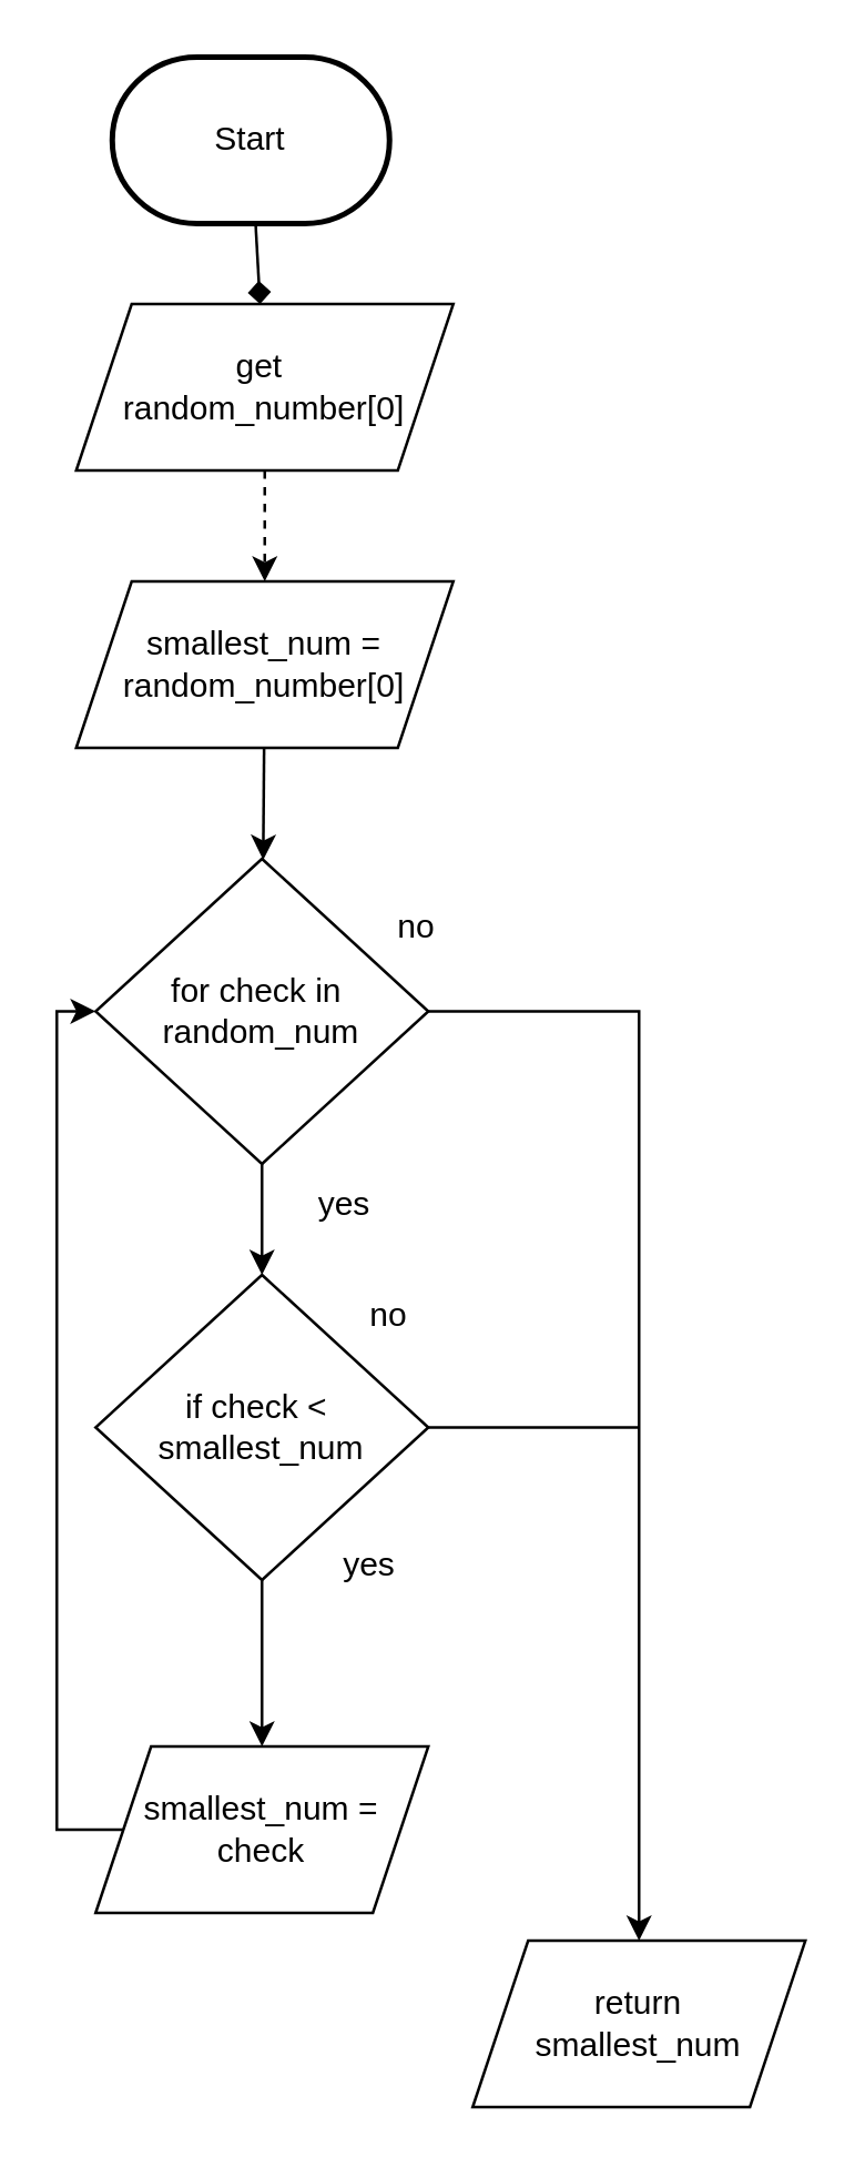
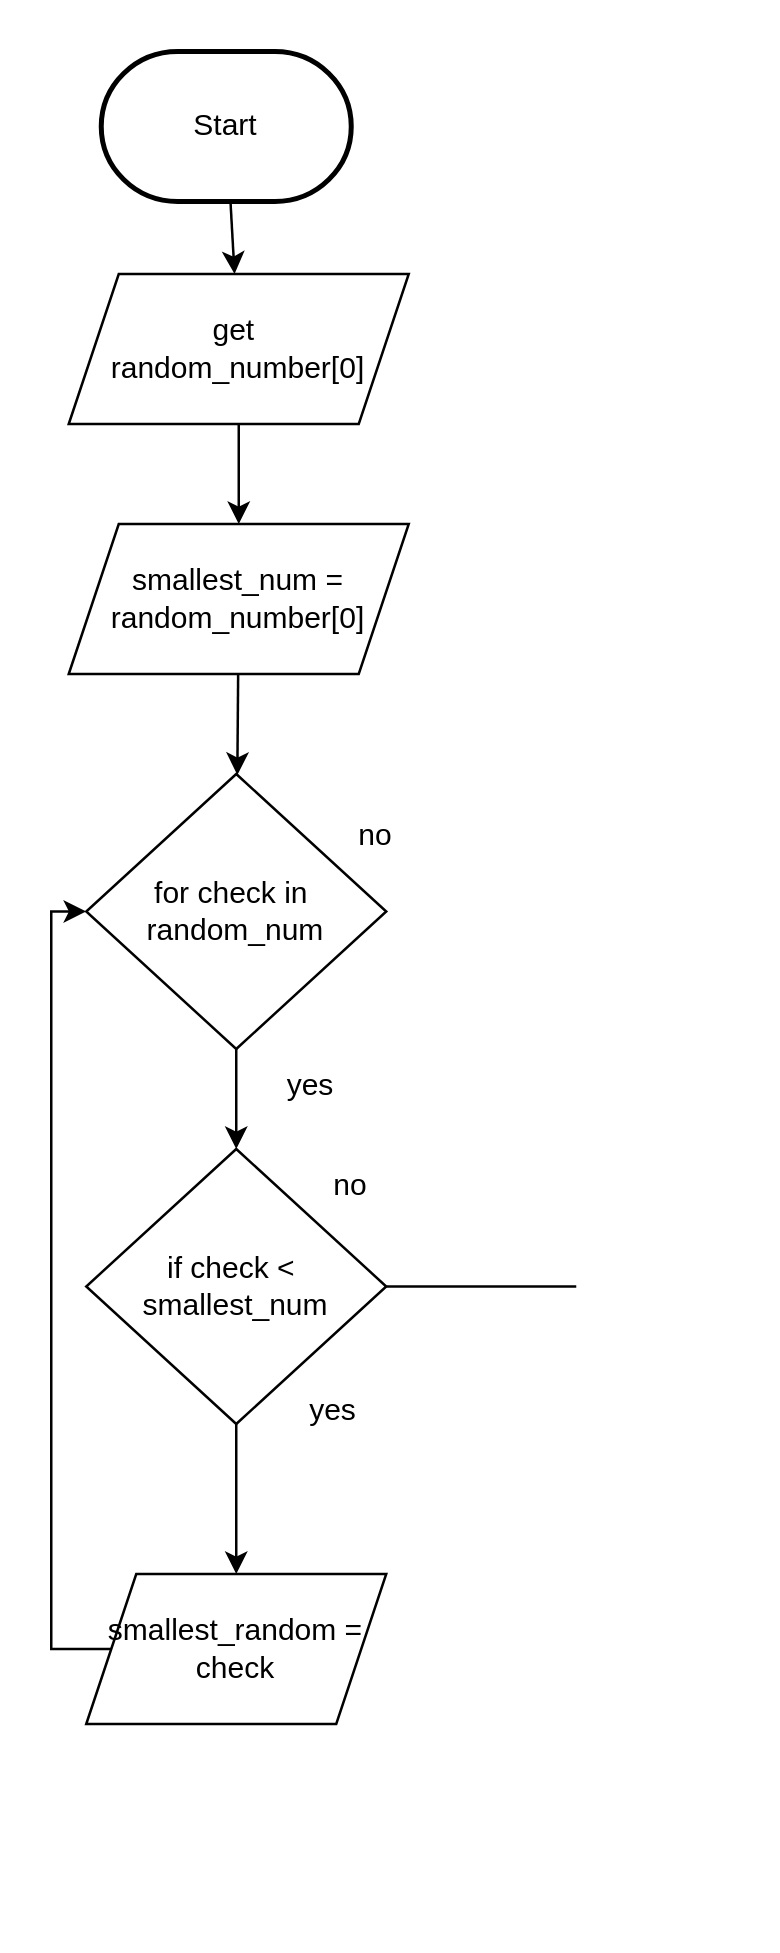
- <mxCell id="3" value="" style="edgeStyle=none;html=1;endArrow=diamond;" edge="1" parent="1" source="4" target="20"><mxGeometry relative="1" as="geometry" /></mxCell>
+ <mxCell id="3" value="" style="edgeStyle=none;html=1;" edge="1" parent="1" source="4" target="20"><mxGeometry relative="1" as="geometry" /></mxCell>
- <mxCell id="2" value="" style="edgeStyle=none;html=1;startArrow=none;dashed=1;" parent="1" source="20" target="13" edge="1"><mxGeometry relative="1" as="geometry" /></mxCell>
+ <mxCell id="2" value="" style="edgeStyle=none;html=1;startArrow=none;" parent="1" source="20" target="13" edge="1"><mxGeometry relative="1" as="geometry" /></mxCell>
- <mxCell id="6" style="edgeStyle=none;html=1;entryX=0.5;entryY=0;entryDx=0;entryDy=0;endArrow=classic;endFill=1;rounded=0;" parent="1" source="7" target="19" edge="1"><mxGeometry relative="1" as="geometry"><Array as="points"><mxPoint x="230" y="364" /></Array></mxGeometry></mxCell>
- <mxCell id="11" value="smallest_num =&lt;br&gt;check" style="shape=parallelogram;perimeter=parallelogramPerimeter;whiteSpace=wrap;html=1;fixedSize=1;" parent="1" vertex="1"><mxGeometry x="34" y="629" width="120" height="60" as="geometry" /></mxCell>
+ <mxCell id="11" value="smallest_random =&lt;br&gt;check" style="shape=parallelogram;perimeter=parallelogramPerimeter;whiteSpace=wrap;html=1;fixedSize=1;" parent="1" vertex="1"><mxGeometry x="34" y="629" width="120" height="60" as="geometry" /></mxCell>
- <mxCell id="19" value="return&lt;br&gt;smallest_num" style="shape=parallelogram;perimeter=parallelogramPerimeter;whiteSpace=wrap;html=1;fixedSize=1;" parent="1" vertex="1"><mxGeometry x="170" y="699" width="120" height="60" as="geometry" /></mxCell>
